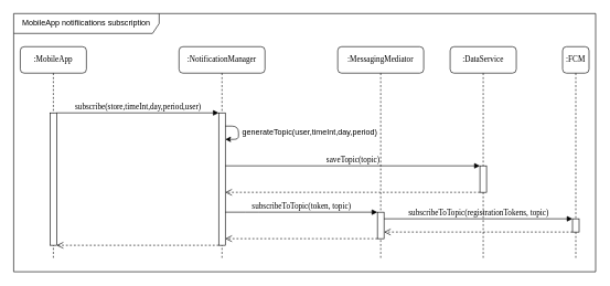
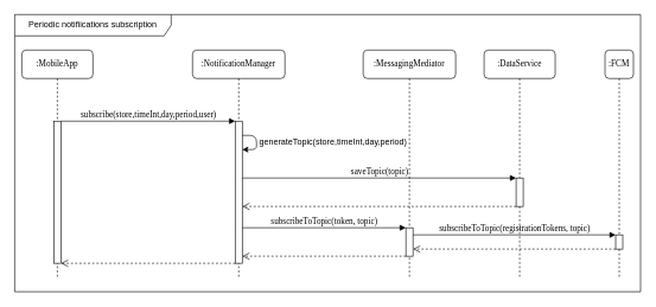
- <mxCell id="2" value="MobileApp notifiications subscription" style="shape=umlFrame;whiteSpace=wrap;html=1;fillColor=#FFFFFF;width=220;height=30;" parent="1" vertex="1"><mxGeometry x="20" y="20" width="880" height="390" as="geometry" /></mxCell>
+ <mxCell id="2" value="Periodic notifiications subscription" style="shape=umlFrame;whiteSpace=wrap;html=1;fillColor=#FFFFFF;width=220;height=30;" parent="1" vertex="1"><mxGeometry x="20" y="20" width="880" height="390" as="geometry" /></mxCell>
- <mxCell id="14" value="generateTopic(user,timeInt,day,period)" style="text;html=1;strokeColor=none;fillColor=none;align=center;verticalAlign=middle;whiteSpace=wrap;rounded=0;" parent="1" vertex="1"><mxGeometry x="403" y="190" width="130" height="20" as="geometry" /></mxCell>
+ <mxCell id="14" value="generateTopic(store,timeInt,day,period)" style="text;html=1;strokeColor=none;fillColor=none;align=center;verticalAlign=middle;whiteSpace=wrap;rounded=0;" parent="1" vertex="1"><mxGeometry x="403" y="190" width="130" height="20" as="geometry" /></mxCell>
